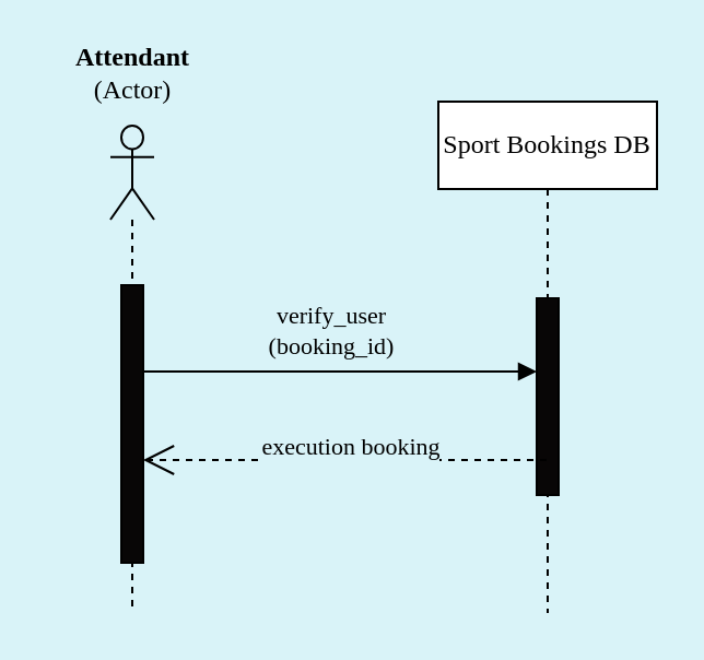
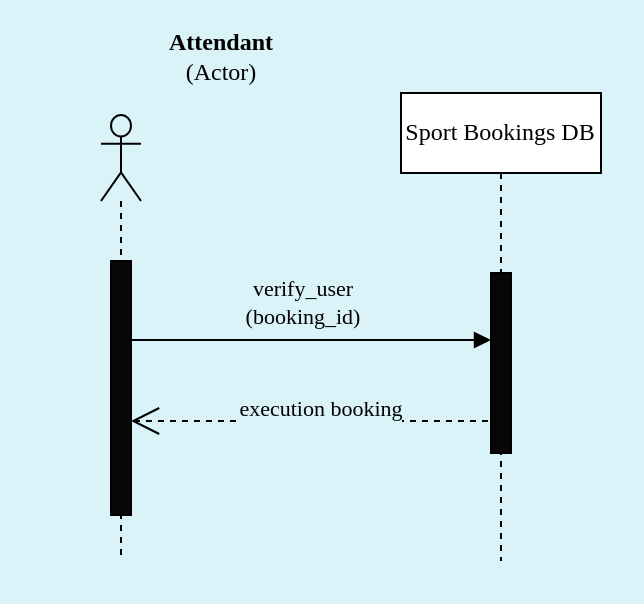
- <mxCell id="4" value="Attendant&lt;br&gt;&lt;span style=&quot;font-weight: normal;&quot;&gt;(Actor)&lt;/span&gt;" style="text;align=center;fontStyle=1;verticalAlign=middle;spacingLeft=3;spacingRight=3;strokeColor=none;rotatable=0;points=[[0,0.5],[1,0.5]];portConstraint=eastwest;html=1;fontFamily=Poppins;fontSource=https%3A%2F%2Ffonts.googleapis.com%2Fcss%3Ffamily%3DPoppins;" parent="1" vertex="1"><mxGeometry x="20" y="20" width="80" height="26" as="geometry" /></mxCell>
+ <mxCell id="4" value="Attendant&lt;br&gt;&lt;span style=&quot;font-weight: normal;&quot;&gt;(Actor)&lt;/span&gt;" style="text;align=center;fontStyle=1;verticalAlign=middle;spacingLeft=3;spacingRight=3;strokeColor=none;rotatable=0;points=[[0,0.5],[1,0.5]];portConstraint=eastwest;html=1;fontFamily=Poppins;fontSource=https%3A%2F%2Ffonts.googleapis.com%2Fcss%3Ffamily%3DPoppins;" parent="1" vertex="1"><mxGeometry x="70" y="15" width="80" height="26" as="geometry" /></mxCell>
